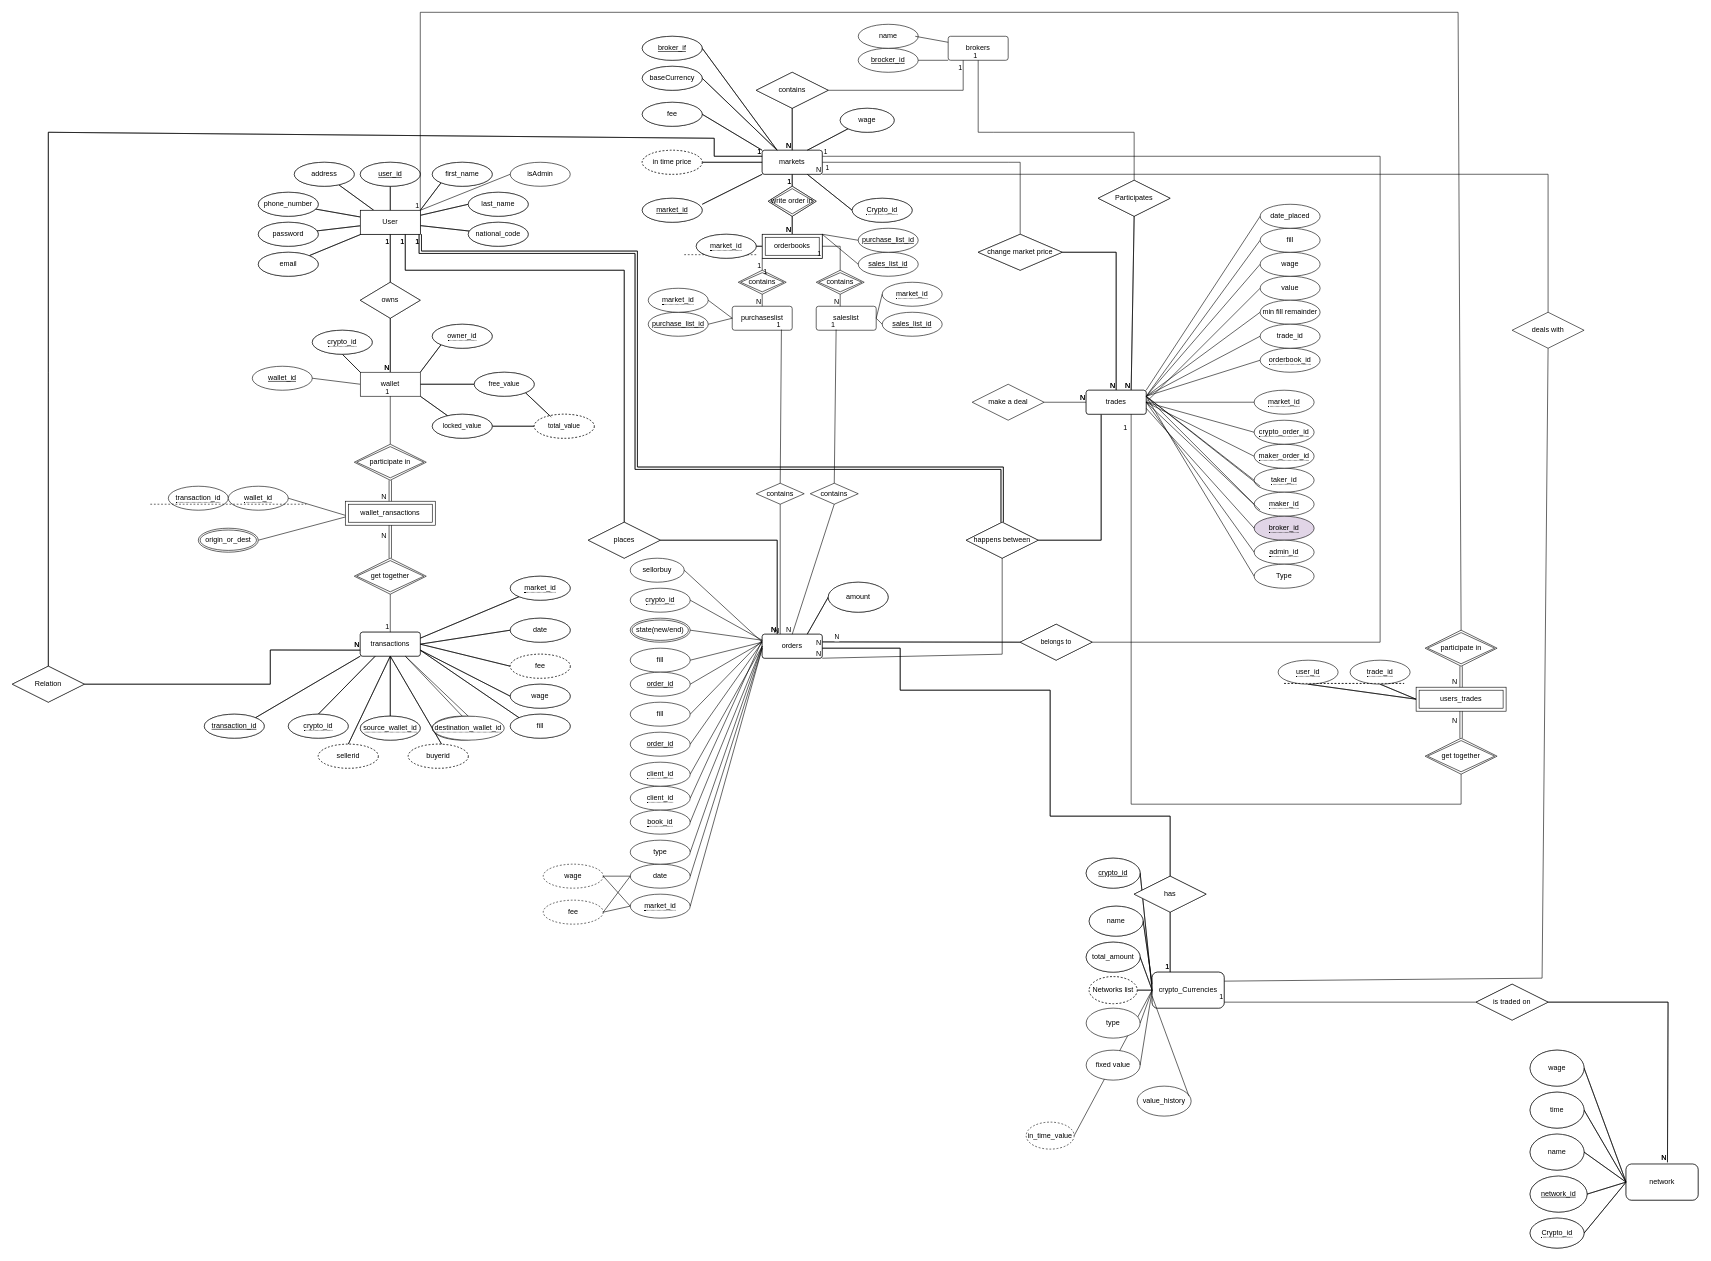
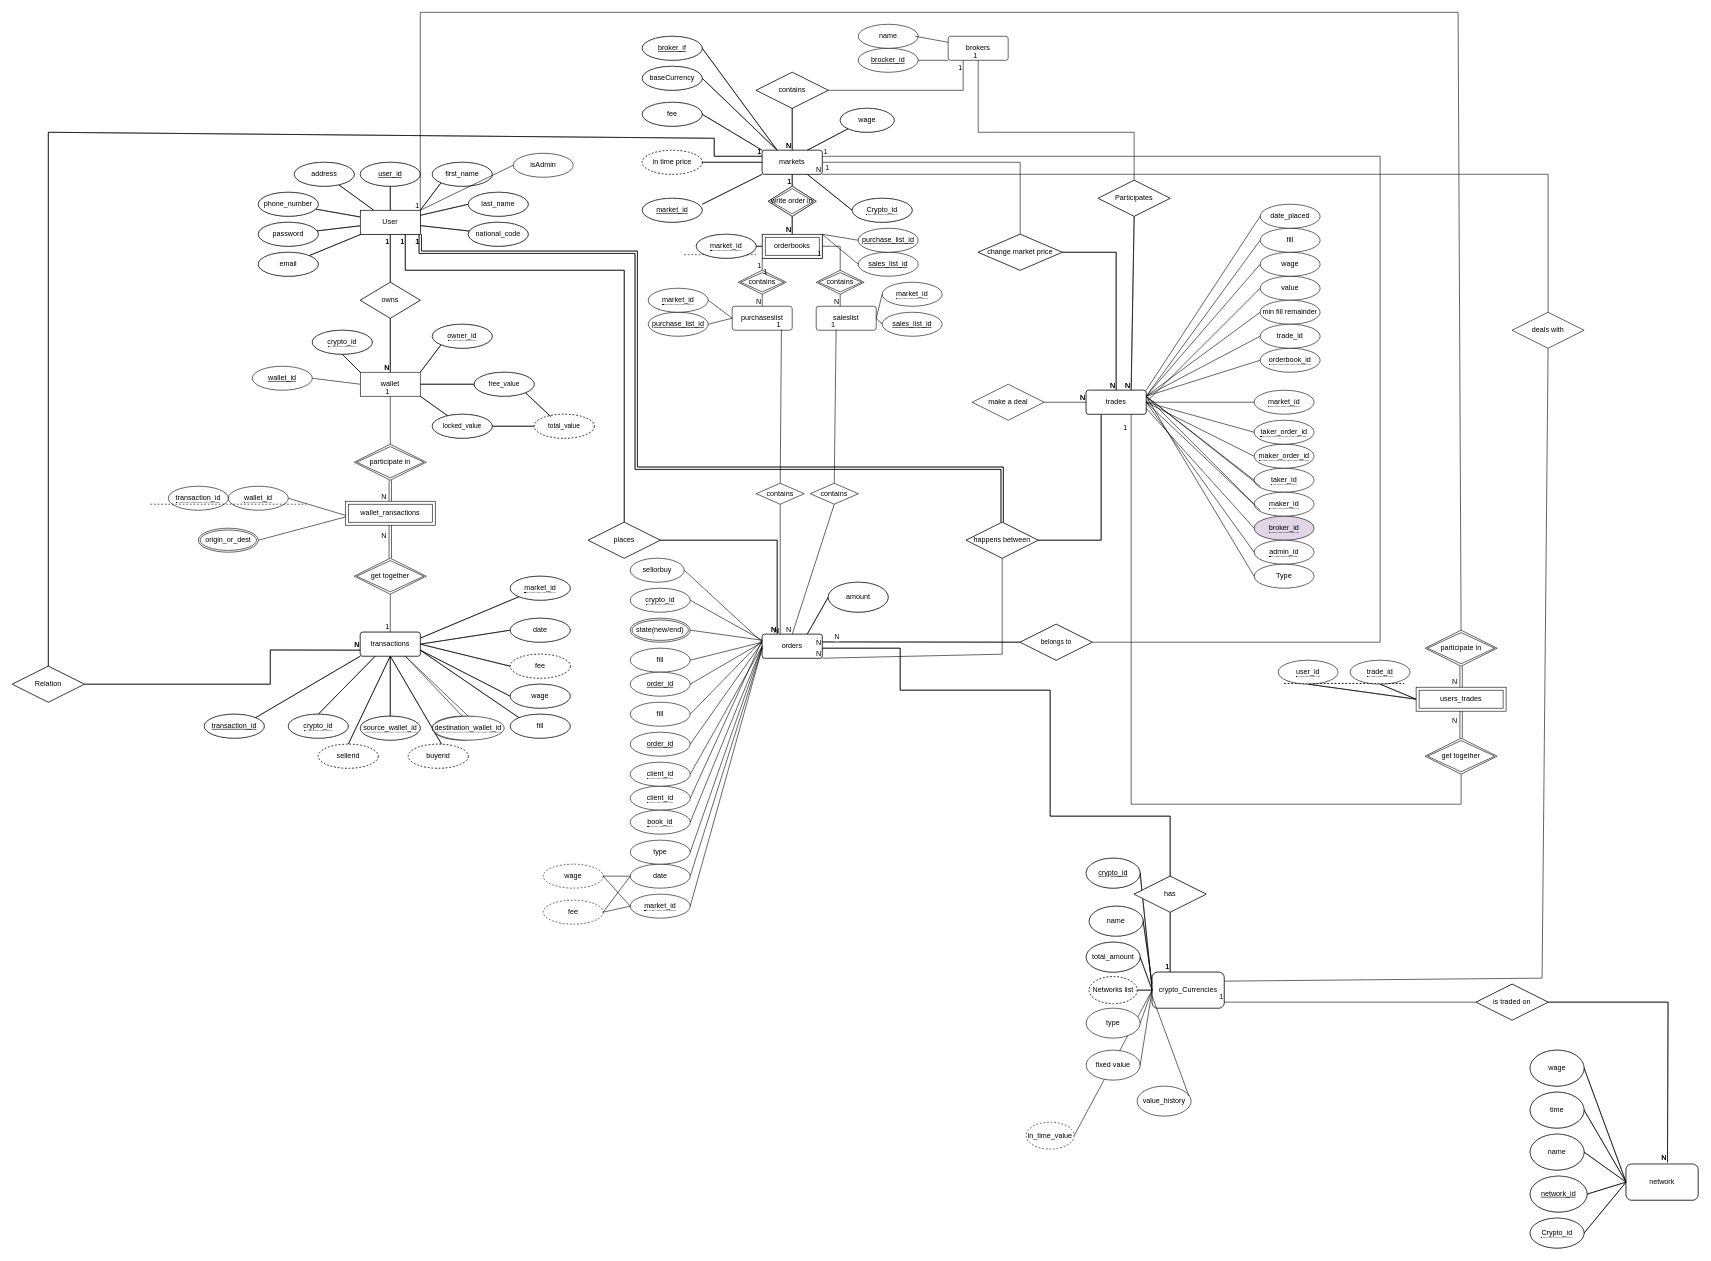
- <mxCell id="363" value="isAdmin" style="ellipse;whiteSpace=wrap;html=1;align=center;" parent="1" vertex="1"><mxGeometry x="850" y="270" width="100" height="40" as="geometry" /></mxCell>
+ <mxCell id="363" value="isAdmin" style="ellipse;whiteSpace=wrap;html=1;align=center;" parent="1" vertex="1"><mxGeometry x="855" y="255" width="100" height="40" as="geometry" /></mxCell>
- <mxCell id="328" value="&lt;span style=&quot;border-bottom: 1px dotted&quot;&gt;crypto_order_id&lt;br&gt;&lt;/span&gt;" style="ellipse;whiteSpace=wrap;html=1;align=center;" parent="1" vertex="1"><mxGeometry x="2090" y="700" width="100" height="40" as="geometry" /></mxCell>
+ <mxCell id="328" value="&lt;span style=&quot;border-bottom: 1px dotted&quot;&gt;taker_order_id&lt;br&gt;&lt;/span&gt;" style="ellipse;whiteSpace=wrap;html=1;align=center;" parent="1" vertex="1"><mxGeometry x="2090" y="700" width="100" height="40" as="geometry" /></mxCell>
